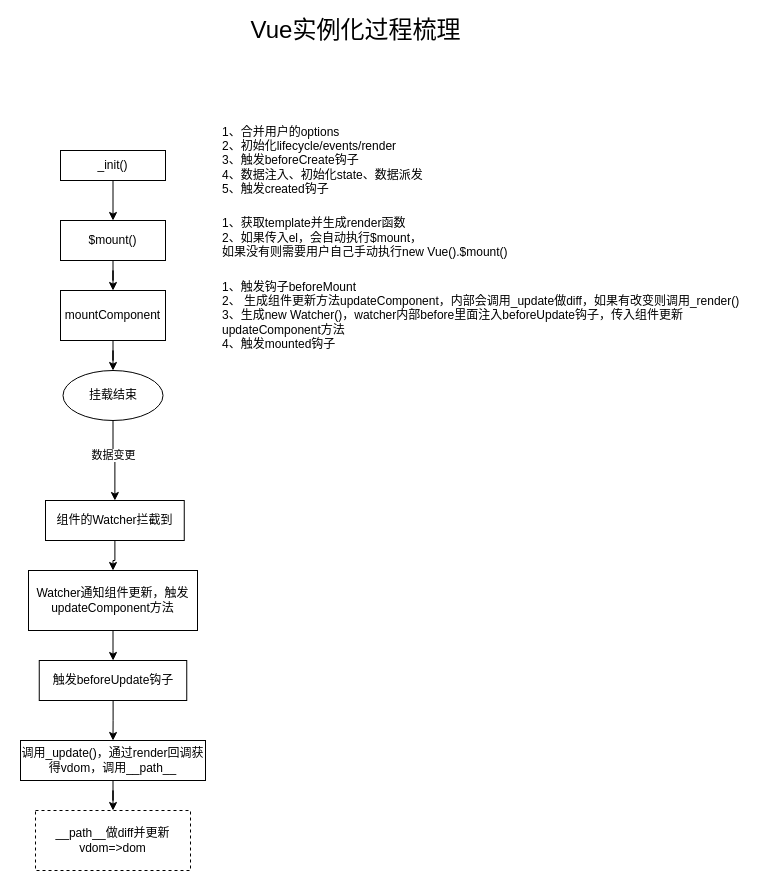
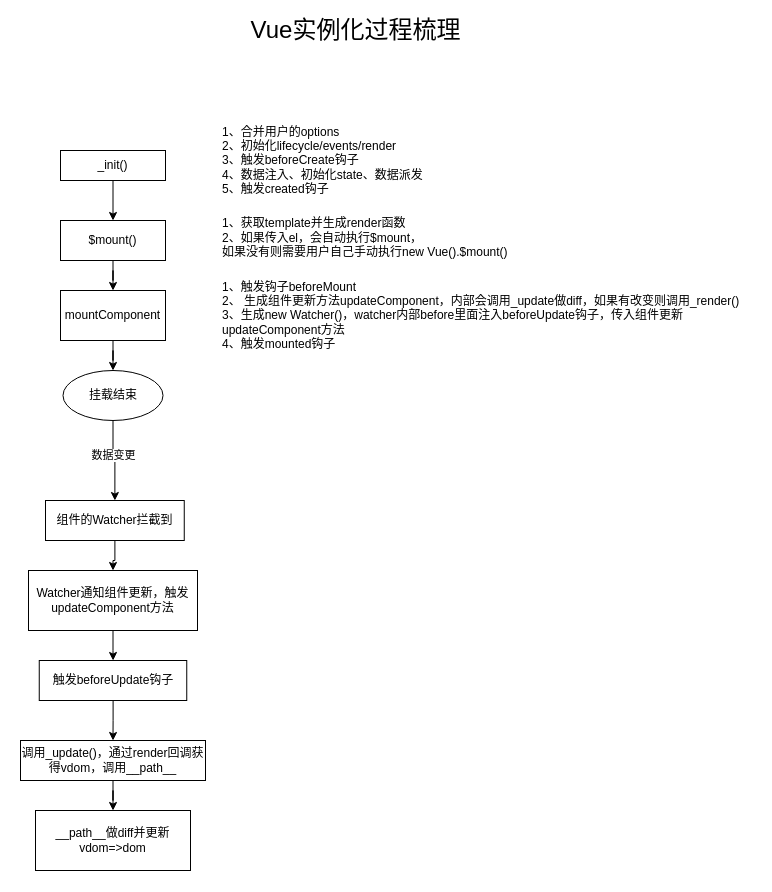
- <mxCell id="23" value="&lt;span&gt;__path__做diff并更新vdom=&amp;gt;dom&lt;/span&gt;" style="rounded=0;whiteSpace=wrap;html=1;dashed=1;" vertex="1" parent="1"><mxGeometry x="35" y="810" width="155" height="60" as="geometry" /></mxCell>
+ <mxCell id="23" value="&lt;span&gt;__path__做diff并更新vdom=&amp;gt;dom&lt;/span&gt;" style="rounded=0;whiteSpace=wrap;html=1;" vertex="1" parent="1"><mxGeometry x="35" y="810" width="155" height="60" as="geometry" /></mxCell>
